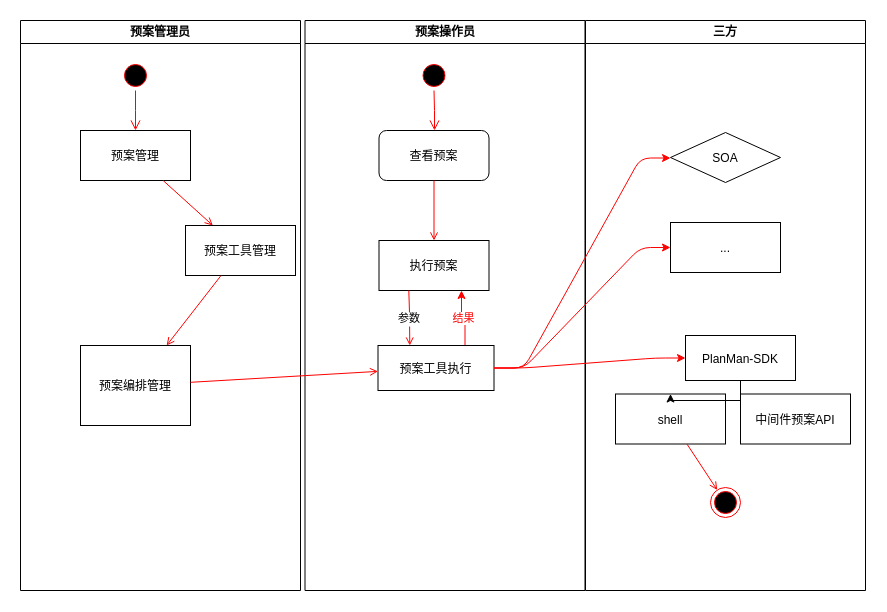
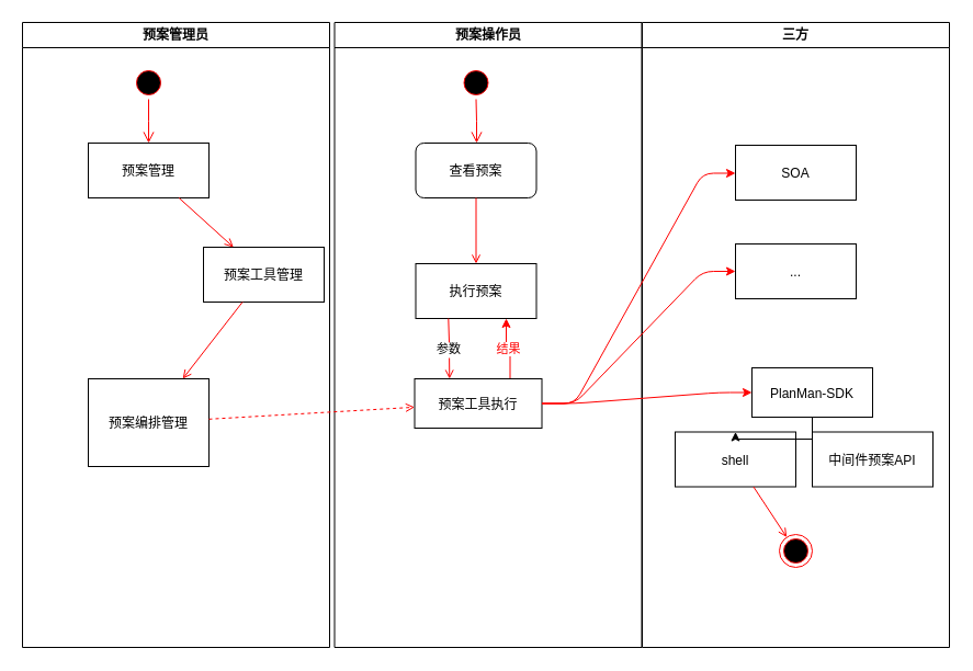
- <mxCell id="23" value="SOA" style="rhombus;" vertex="1" parent="19"><mxGeometry x="85" y="112" width="110" height="50" as="geometry" /></mxCell>
+ <mxCell id="23" value="SOA" style="" vertex="1" parent="19"><mxGeometry x="85" y="112" width="110" height="50" as="geometry" /></mxCell>
- <mxCell id="30" value="" style="endArrow=open;strokeColor=#FF0000;endFill=1;rounded=0" parent="1" source="8" target="17" edge="1"><mxGeometry relative="1" as="geometry" /></mxCell>
+ <mxCell id="30" value="" style="endArrow=open;strokeColor=#FF0000;endFill=1;rounded=0;dashed=1;" parent="1" source="8" target="17" edge="1"><mxGeometry relative="1" as="geometry" /></mxCell>
